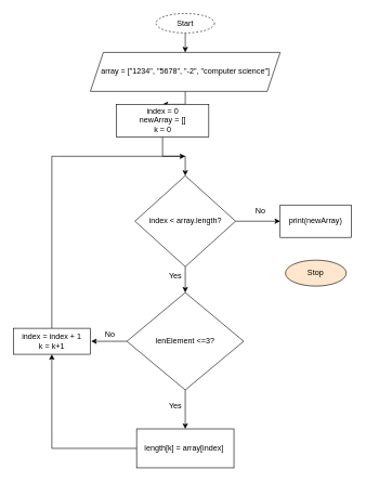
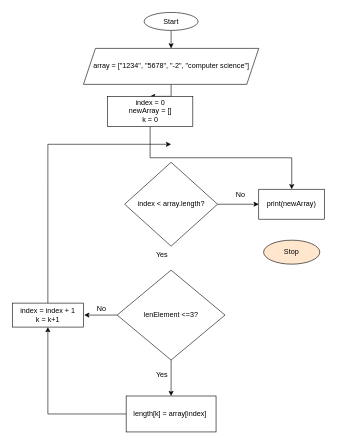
- <mxCell id="3" value="Start" style="ellipse;whiteSpace=wrap;html=1;dashed=1;" parent="1" vertex="1"><mxGeometry x="240" y="20" width="90" height="30" as="geometry" /></mxCell>
+ <mxCell id="3" value="Start" style="ellipse;whiteSpace=wrap;html=1;" parent="1" vertex="1"><mxGeometry x="240" y="20" width="90" height="30" as="geometry" /></mxCell>
- <mxCell id="9" style="edgeStyle=orthogonalEdgeStyle;rounded=0;orthogonalLoop=1;jettySize=auto;html=1;exitX=0.5;exitY=1;exitDx=0;exitDy=0;entryX=0.5;entryY=0;entryDx=0;entryDy=0;" parent="1" source="10" target="8" edge="1"><mxGeometry relative="1" as="geometry" /></mxCell>
+ <mxCell id="9" style="edgeStyle=orthogonalEdgeStyle;rounded=0;orthogonalLoop=1;jettySize=auto;html=1;exitX=0.5;exitY=1;exitDx=0;exitDy=0;" parent="1" source="10" target="11" edge="1"><mxGeometry relative="1" as="geometry" /></mxCell>
- <mxCell id="7" style="edgeStyle=orthogonalEdgeStyle;rounded=0;orthogonalLoop=1;jettySize=auto;html=1;exitX=0.5;exitY=1;exitDx=0;exitDy=0;entryX=0.5;entryY=0;entryDx=0;entryDy=0;" parent="1" source="8" target="16" edge="1"><mxGeometry relative="1" as="geometry" /></mxCell>
